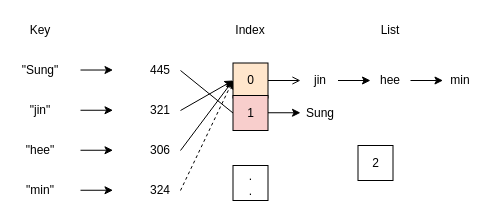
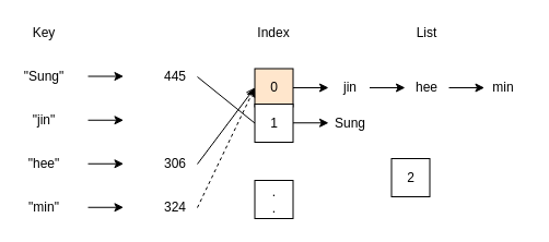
- <mxCell id="21" value="" style="endArrow=open;html=1;entryX=0;entryY=0.5;entryDx=0;entryDy=0;exitX=1;exitY=0.5;exitDx=0;exitDy=0;" edge="1" parent="1" source="13" target="17"><mxGeometry width="50" height="50" relative="1" as="geometry"><mxPoint x="230" y="210" as="sourcePoint" /><mxPoint x="280" y="160" as="targetPoint" /></mxGeometry></mxCell>
+ <mxCell id="21" value="" style="endArrow=classic;html=1;entryX=0;entryY=0.5;entryDx=0;entryDy=0;exitX=1;exitY=0.5;exitDx=0;exitDy=0;" edge="1" parent="1" source="13" target="17"><mxGeometry width="50" height="50" relative="1" as="geometry"><mxPoint x="230" y="210" as="sourcePoint" /><mxPoint x="280" y="160" as="targetPoint" /></mxGeometry></mxCell>
- <mxCell id="31" value="" style="endArrow=classic;html=1;exitX=1;exitY=0.5;exitDx=0;exitDy=0;entryX=0;entryY=0.5;entryDx=0;entryDy=0;" edge="1" parent="1" source="10" target="13"><mxGeometry width="50" height="50" relative="1" as="geometry"><mxPoint x="240" y="180" as="sourcePoint" /><mxPoint x="290" y="130" as="targetPoint" /></mxGeometry></mxCell>
- <mxCell id="10" value="321" style="text;html=1;strokeColor=none;fillColor=none;align=center;verticalAlign=middle;whiteSpace=wrap;rounded=0;" vertex="1" parent="1"><mxGeometry x="140" y="100" width="40" height="20" as="geometry" /></mxCell>
- <mxCell id="14" value="1" style="whiteSpace=wrap;html=1;aspect=fixed;fillColor=#f8cecc;" vertex="1" parent="1"><mxGeometry x="232.5" y="95" width="35" height="35" as="geometry" /></mxCell>
+ <mxCell id="14" value="1" style="whiteSpace=wrap;html=1;aspect=fixed;" vertex="1" parent="1"><mxGeometry x="232.5" y="95" width="35" height="35" as="geometry" /></mxCell>
